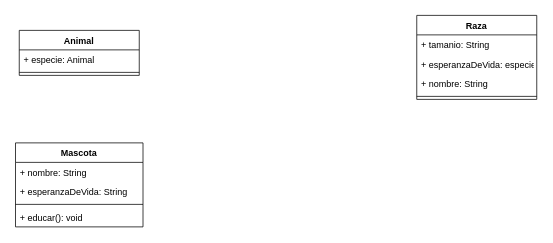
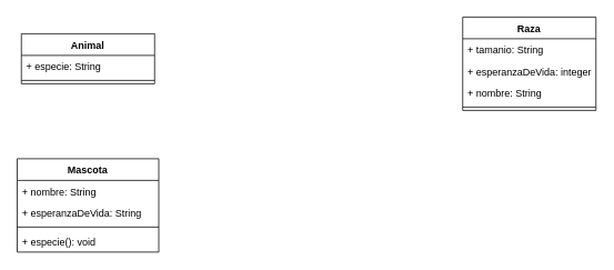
- <mxCell id="3" value="+ especie: Animal" style="text;strokeColor=none;fillColor=none;align=left;verticalAlign=top;spacingLeft=4;spacingRight=4;overflow=hidden;rotatable=0;points=[[0,0.5],[1,0.5]];portConstraint=eastwest;" vertex="1" parent="2"><mxGeometry y="26" width="160" height="26" as="geometry" /></mxCell>
+ <mxCell id="3" value="+ especie: String" style="text;strokeColor=none;fillColor=none;align=left;verticalAlign=top;spacingLeft=4;spacingRight=4;overflow=hidden;rotatable=0;points=[[0,0.5],[1,0.5]];portConstraint=eastwest;" vertex="1" parent="2"><mxGeometry y="26" width="160" height="26" as="geometry" /></mxCell>
- <mxCell id="12" value="+ esperanzaDeVida: especie" style="text;strokeColor=none;fillColor=none;align=left;verticalAlign=top;spacingLeft=4;spacingRight=4;overflow=hidden;rotatable=0;points=[[0,0.5],[1,0.5]];portConstraint=eastwest;" vertex="1" parent="10"><mxGeometry y="52" width="160" height="26" as="geometry" /></mxCell>
+ <mxCell id="12" value="+ esperanzaDeVida: integer" style="text;strokeColor=none;fillColor=none;align=left;verticalAlign=top;spacingLeft=4;spacingRight=4;overflow=hidden;rotatable=0;points=[[0,0.5],[1,0.5]];portConstraint=eastwest;" vertex="1" parent="10"><mxGeometry y="52" width="160" height="26" as="geometry" /></mxCell>
- <mxCell id="9" value="+ educar(): void" style="text;strokeColor=none;fillColor=none;align=left;verticalAlign=top;spacingLeft=4;spacingRight=4;overflow=hidden;rotatable=0;points=[[0,0.5],[1,0.5]];portConstraint=eastwest;" vertex="1" parent="5"><mxGeometry y="86" width="170" height="26" as="geometry" /></mxCell>
+ <mxCell id="9" value="+ especie(): void" style="text;strokeColor=none;fillColor=none;align=left;verticalAlign=top;spacingLeft=4;spacingRight=4;overflow=hidden;rotatable=0;points=[[0,0.5],[1,0.5]];portConstraint=eastwest;" vertex="1" parent="5"><mxGeometry y="86" width="170" height="26" as="geometry" /></mxCell>
